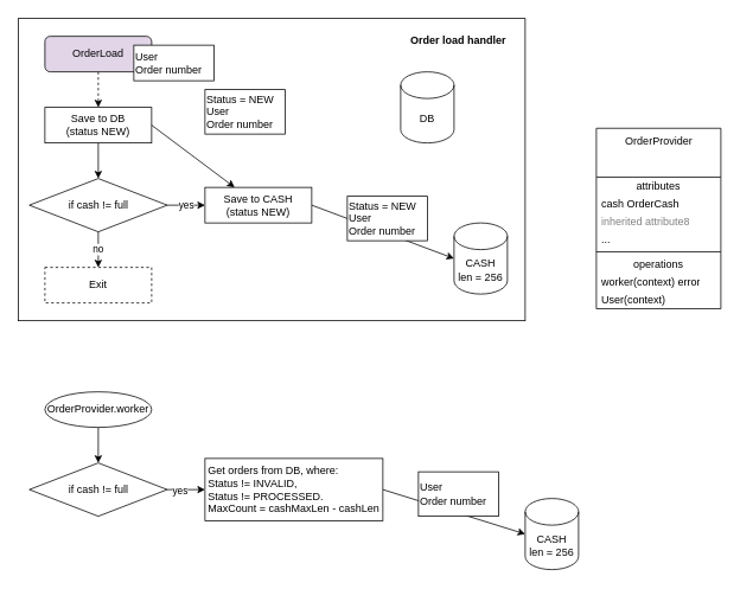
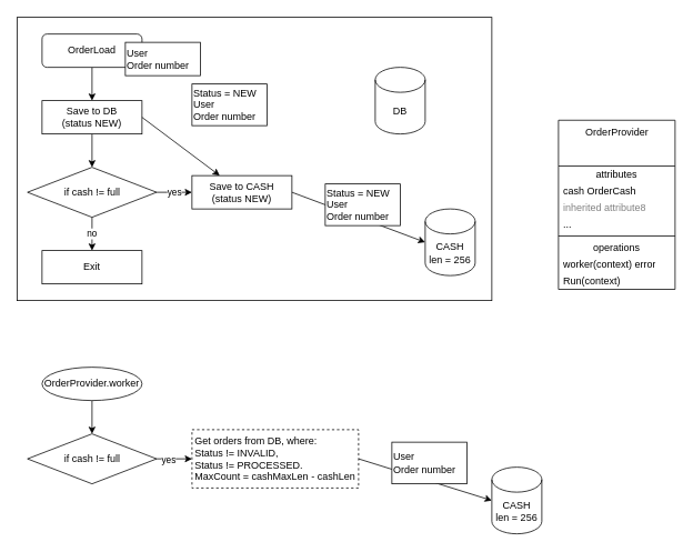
- <mxCell id="19" value="Order load handler" style="text;html=1;strokeColor=none;fillColor=none;align=center;verticalAlign=middle;whiteSpace=wrap;rounded=0;fontStyle=1" vertex="1" parent="1"><mxGeometry x="450" y="30" width="130" height="30" as="geometry" /></mxCell>
- <mxCell id="4" value="OrderLoad" style="rounded=1;whiteSpace=wrap;html=1;fillColor=#e1d5e7;" vertex="1" parent="1"><mxGeometry x="50" y="40" width="120" height="40" as="geometry" /></mxCell>
+ <mxCell id="4" value="OrderLoad" style="rounded=1;whiteSpace=wrap;html=1;" vertex="1" parent="1"><mxGeometry x="50" y="40" width="120" height="40" as="geometry" /></mxCell>
- <mxCell id="3" style="edgeStyle=none;html=1;exitX=0.5;exitY=1;exitDx=0;exitDy=0;entryX=0.5;entryY=0;entryDx=0;entryDy=0;dashed=1;" edge="1" parent="1" source="4" target="8"><mxGeometry relative="1" as="geometry" /></mxCell>
+ <mxCell id="3" style="edgeStyle=none;html=1;exitX=0.5;exitY=1;exitDx=0;exitDy=0;entryX=0.5;entryY=0;entryDx=0;entryDy=0;" edge="1" parent="1" source="4" target="8"><mxGeometry relative="1" as="geometry" /></mxCell>
- <mxCell id="18" value="Exit" style="rounded=0;whiteSpace=wrap;html=1;dashed=1;" vertex="1" parent="1"><mxGeometry x="50" y="300" width="120" height="40" as="geometry" /></mxCell>
+ <mxCell id="18" value="Exit" style="rounded=0;whiteSpace=wrap;html=1;" vertex="1" parent="1"><mxGeometry x="50" y="300" width="120" height="40" as="geometry" /></mxCell>
- <mxCell id="28" value="User(context)" style="text;html=1;strokeColor=none;fillColor=none;align=left;verticalAlign=middle;spacingLeft=4;spacingRight=4;overflow=hidden;rotatable=0;points=[[0,0.5],[1,0.5]];portConstraint=eastwest;" vertex="1" parent="20"><mxGeometry y="183" width="140" height="20" as="geometry" /></mxCell>
+ <mxCell id="28" value="Run(context)" style="text;html=1;strokeColor=none;fillColor=none;align=left;verticalAlign=middle;spacingLeft=4;spacingRight=4;overflow=hidden;rotatable=0;points=[[0,0.5],[1,0.5]];portConstraint=eastwest;" vertex="1" parent="20"><mxGeometry y="183" width="140" height="20" as="geometry" /></mxCell>
- <mxCell id="35" value="&lt;div style=&quot;text-align: left;&quot;&gt;&lt;span style=&quot;background-color: initial;&quot;&gt;Get orders from DB, where:&lt;/span&gt;&lt;/div&gt;&lt;div style=&quot;text-align: left;&quot;&gt;&lt;span style=&quot;background-color: initial;&quot;&gt;Status != INVALID,&lt;/span&gt;&lt;/div&gt;&lt;div style=&quot;text-align: left;&quot;&gt;&lt;span style=&quot;background-color: initial;&quot;&gt;Status != PROCESSED.&lt;/span&gt;&lt;/div&gt;&lt;div style=&quot;text-align: left;&quot;&gt;&lt;span style=&quot;background-color: initial;&quot;&gt;MaxCount = cashMaxLen - cashLen&lt;/span&gt;&lt;/div&gt;" style="rounded=0;whiteSpace=wrap;html=1;" vertex="1" parent="1"><mxGeometry x="230" y="515" width="200" height="70" as="geometry" /></mxCell>
+ <mxCell id="35" value="&lt;div style=&quot;text-align: left;&quot;&gt;&lt;span style=&quot;background-color: initial;&quot;&gt;Get orders from DB, where:&lt;/span&gt;&lt;/div&gt;&lt;div style=&quot;text-align: left;&quot;&gt;&lt;span style=&quot;background-color: initial;&quot;&gt;Status != INVALID,&lt;/span&gt;&lt;/div&gt;&lt;div style=&quot;text-align: left;&quot;&gt;&lt;span style=&quot;background-color: initial;&quot;&gt;Status != PROCESSED.&lt;/span&gt;&lt;/div&gt;&lt;div style=&quot;text-align: left;&quot;&gt;&lt;span style=&quot;background-color: initial;&quot;&gt;MaxCount = cashMaxLen - cashLen&lt;/span&gt;&lt;/div&gt;" style="rounded=0;whiteSpace=wrap;html=1;dashed=1;" vertex="1" parent="1"><mxGeometry x="230" y="515" width="200" height="70" as="geometry" /></mxCell>
